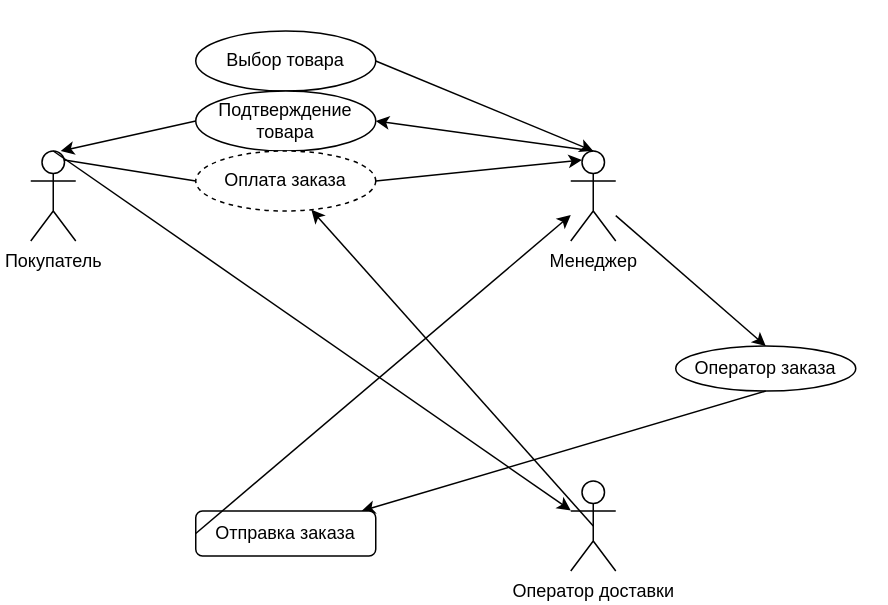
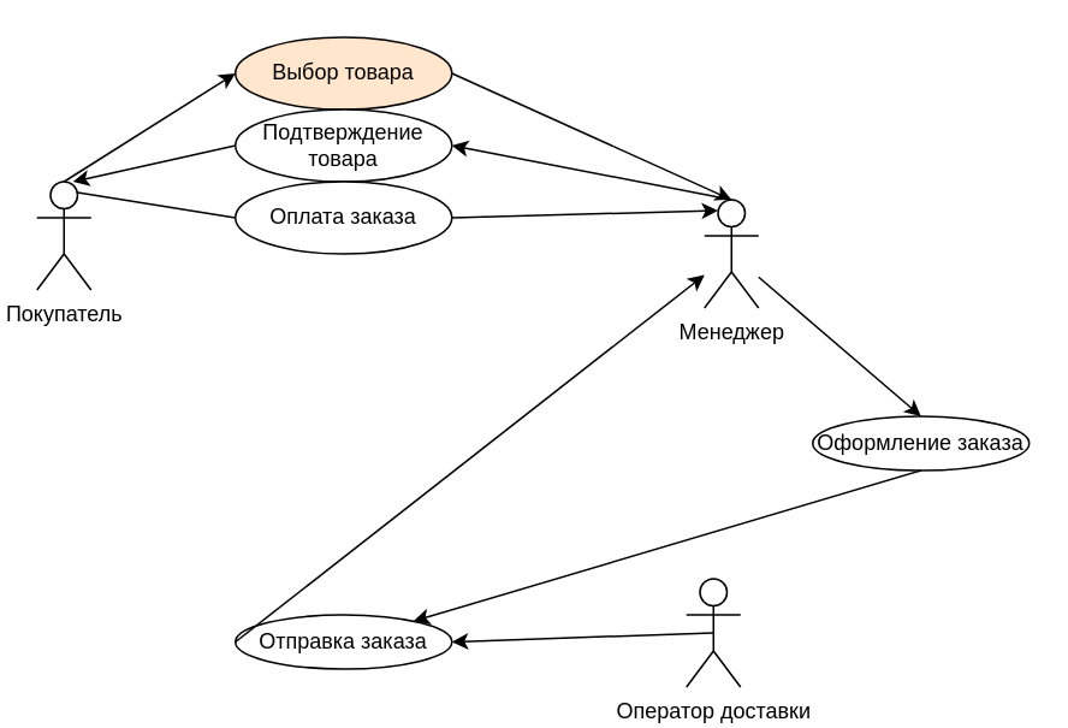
- <mxCell id="3" value="Выбор товара" style="ellipse;whiteSpace=wrap;html=1;" vertex="1" parent="1"><mxGeometry x="130" y="20" width="120" height="40" as="geometry" /></mxCell>
+ <mxCell id="3" value="Выбор товара" style="ellipse;whiteSpace=wrap;html=1;fillColor=#ffe6cc;" vertex="1" parent="1"><mxGeometry x="130" y="20" width="120" height="40" as="geometry" /></mxCell>
- <mxCell id="6" value="Оплата заказа" style="ellipse;whiteSpace=wrap;html=1;dashed=1;" vertex="1" parent="1"><mxGeometry x="130" y="100" width="120" height="40" as="geometry" /></mxCell>
+ <mxCell id="6" value="Оплата заказа" style="ellipse;whiteSpace=wrap;html=1;" vertex="1" parent="1"><mxGeometry x="130" y="100" width="120" height="40" as="geometry" /></mxCell>
- <mxCell id="7" value="Менеджер" style="shape=umlActor;verticalLabelPosition=bottom;labelBackgroundColor=#ffffff;verticalAlign=top;html=1;outlineConnect=0;" vertex="1" parent="1"><mxGeometry x="380" y="100" width="30" height="60" as="geometry" /></mxCell>
+ <mxCell id="7" value="Менеджер" style="shape=umlActor;verticalLabelPosition=bottom;labelBackgroundColor=#ffffff;verticalAlign=top;html=1;outlineConnect=0;" vertex="1" parent="1"><mxGeometry x="390" y="110" width="30" height="60" as="geometry" /></mxCell>
- <mxCell id="4" value="" style="endArrow=classic;html=1;exitX=0.5;exitY=0;exitDx=0;exitDy=0;exitPerimeter=0;" edge="1" parent="1" source="2" target="15"><mxGeometry width="50" height="50" relative="1" as="geometry"><mxPoint x="20" y="250" as="sourcePoint" /><mxPoint x="70" y="200" as="targetPoint" /></mxGeometry></mxCell>
+ <mxCell id="4" value="" style="endArrow=classic;html=1;entryX=0;entryY=0.5;entryDx=0;entryDy=0;exitX=0.5;exitY=0;exitDx=0;exitDy=0;exitPerimeter=0;" edge="1" parent="1" source="2" target="3"><mxGeometry width="50" height="50" relative="1" as="geometry"><mxPoint x="20" y="250" as="sourcePoint" /><mxPoint x="70" y="200" as="targetPoint" /></mxGeometry></mxCell>
- <mxCell id="18" value="" style="endArrow=classic;html=1;exitX=0.5;exitY=0.5;exitDx=0;exitDy=0;exitPerimeter=0;" edge="1" parent="1" source="15" target="6"><mxGeometry width="50" height="50" relative="1" as="geometry"><mxPoint x="0" y="470" as="sourcePoint" /><mxPoint x="50" y="420" as="targetPoint" /></mxGeometry></mxCell>
+ <mxCell id="18" value="" style="endArrow=classic;html=1;exitX=0.5;exitY=0.5;exitDx=0;exitDy=0;exitPerimeter=0;entryX=1;entryY=0.5;entryDx=0;entryDy=0;" edge="1" parent="1" source="15" target="17"><mxGeometry width="50" height="50" relative="1" as="geometry"><mxPoint x="0" y="470" as="sourcePoint" /><mxPoint x="50" y="420" as="targetPoint" /></mxGeometry></mxCell>
- <mxCell id="13" value="Оператор заказа" style="ellipse;whiteSpace=wrap;html=1;" vertex="1" parent="1"><mxGeometry x="450" y="230" width="120" height="30" as="geometry" /></mxCell>
+ <mxCell id="13" value="Оформление заказа" style="ellipse;whiteSpace=wrap;html=1;" vertex="1" parent="1"><mxGeometry x="450" y="230" width="120" height="30" as="geometry" /></mxCell>
- <mxCell id="17" value="Отправка заказа" style="whiteSpace=wrap;html=1;rounded=1;" vertex="1" parent="1"><mxGeometry x="130" y="340" width="120" height="30" as="geometry" /></mxCell>
+ <mxCell id="17" value="Отправка заказа" style="ellipse;whiteSpace=wrap;html=1;" vertex="1" parent="1"><mxGeometry x="130" y="340" width="120" height="30" as="geometry" /></mxCell>
